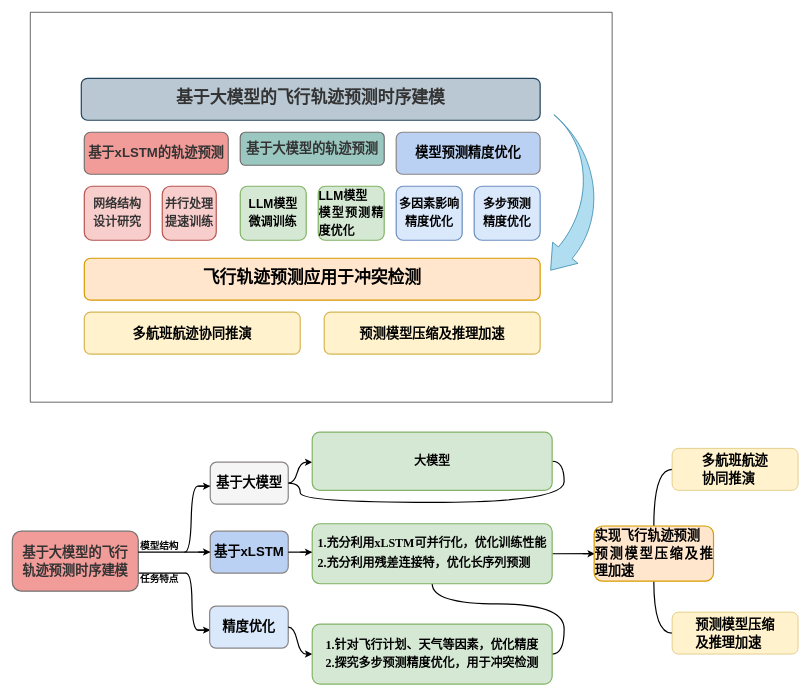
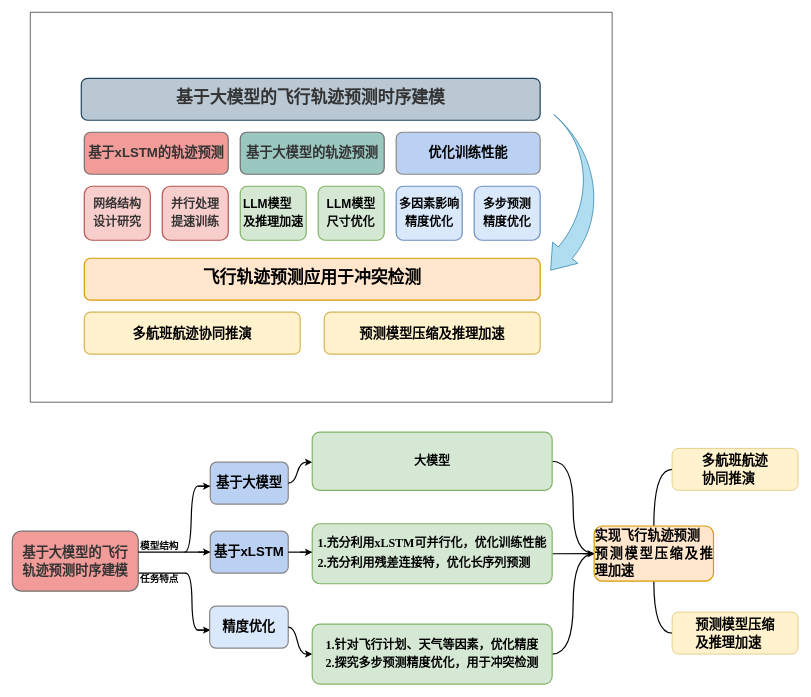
- <mxCell id="12" value="&lt;span style=&quot;color: rgb(51, 51, 51); font-weight: 700; text-align: justify;&quot;&gt;&lt;font face=&quot;Helvetica&quot; style=&quot;font-size: 22px;&quot;&gt;基于大模型的轨迹预测&lt;/font&gt;&lt;/span&gt;" style="rounded=1;whiteSpace=wrap;html=1;fillColor=#9ac7bf;strokeColor=#6f6d6d;strokeWidth=2;" vertex="1" parent="1"><mxGeometry x="400" y="220" width="240" height="55" as="geometry" /></mxCell>
+ <mxCell id="12" value="&lt;span style=&quot;color: rgb(51, 51, 51); font-weight: 700; text-align: justify;&quot;&gt;&lt;font face=&quot;Helvetica&quot; style=&quot;font-size: 22px;&quot;&gt;基于大模型的轨迹预测&lt;/font&gt;&lt;/span&gt;" style="rounded=1;whiteSpace=wrap;html=1;fillColor=#9ac7bf;strokeColor=#6f6d6d;strokeWidth=2;" vertex="1" parent="1"><mxGeometry x="400" y="220" width="240" height="70" as="geometry" /></mxCell>
- <mxCell id="13" value="&lt;div style=&quot;font-size: medium; text-align: start;&quot; data-hash=&quot;b2df4ce89868642a61a8cfd2494da5e4&quot; data-version=&quot;3.0.0&quot;&gt;&lt;/div&gt;&lt;div style=&quot;text-align: start;&quot; class=&quot;document&quot;&gt;&lt;div style=&quot;&quot; class=&quot;section&quot;&gt;&lt;p style=&quot;margin: 0pt; text-align: justify; line-height: 22pt;&quot; class=&quot;paragraph text-align-type-justify&quot;&gt;&lt;font face=&quot;Helvetica&quot; size=&quot;1&quot; style=&quot;&quot;&gt;&lt;b style=&quot;font-size: 22px;&quot;&gt;模型预测精度优化&lt;/b&gt;&lt;/font&gt;&lt;/p&gt;&lt;/div&gt;&lt;/div&gt;" style="rounded=1;whiteSpace=wrap;html=1;fillColor=#bad1f3;strokeColor=#8a8585;strokeWidth=2;" vertex="1" parent="1"><mxGeometry x="660" y="220" width="240" height="70" as="geometry" /></mxCell>
+ <mxCell id="13" value="&lt;div style=&quot;font-size: medium; text-align: start;&quot; data-hash=&quot;b2df4ce89868642a61a8cfd2494da5e4&quot; data-version=&quot;3.0.0&quot;&gt;&lt;/div&gt;&lt;div style=&quot;text-align: start;&quot; class=&quot;document&quot;&gt;&lt;div style=&quot;&quot; class=&quot;section&quot;&gt;&lt;p style=&quot;margin: 0pt; text-align: justify; line-height: 22pt;&quot; class=&quot;paragraph text-align-type-justify&quot;&gt;&lt;font face=&quot;Helvetica&quot; size=&quot;1&quot; style=&quot;&quot;&gt;&lt;b style=&quot;font-size: 22px;&quot;&gt;优化训练性能&lt;/b&gt;&lt;/font&gt;&lt;/p&gt;&lt;/div&gt;&lt;/div&gt;" style="rounded=1;whiteSpace=wrap;html=1;fillColor=#bad1f3;strokeColor=#8a8585;strokeWidth=2;" vertex="1" parent="1"><mxGeometry x="660" y="220" width="240" height="70" as="geometry" /></mxCell>
- <mxCell id="15" value="&lt;div style=&quot;font-size: medium; text-align: start;&quot; data-hash=&quot;c56bc3a6468e6ee02840d39db7b181fa&quot; data-version=&quot;3.0.0&quot;&gt;&lt;/div&gt;&lt;div style=&quot;font-size: 20px; text-align: start;&quot; class=&quot;document&quot;&gt;&lt;div class=&quot;section&quot;&gt;&lt;p style=&quot;margin: 0pt; text-align: justify; line-height: 22pt;&quot; class=&quot;paragraph text-align-type-justify&quot;&gt;&lt;font face=&quot;Helvetica&quot; style=&quot;font-size: 20px;&quot; color=&quot;#333333&quot;&gt;&lt;b&gt;并行处理&lt;/b&gt;&lt;/font&gt;&lt;/p&gt;&lt;p style=&quot;margin: 0pt; text-align: justify; line-height: 22pt;&quot; class=&quot;paragraph text-align-type-justify&quot;&gt;&lt;font face=&quot;SToi98pj-6JytsnSYJ_N&quot; style=&quot;font-size: 20px;&quot; color=&quot;#333333&quot;&gt;&lt;b&gt;提速训练&lt;/b&gt;&lt;/font&gt;&lt;/p&gt;&lt;/div&gt;&lt;/div&gt;" style="rounded=1;whiteSpace=wrap;html=1;fillColor=#f8cecc;strokeColor=#b85450;strokeWidth=2;" vertex="1" parent="1"><mxGeometry x="270" y="310" width="90" height="90" as="geometry" /></mxCell>
+ <mxCell id="15" value="&lt;div style=&quot;font-size: medium; text-align: start;&quot; data-hash=&quot;c56bc3a6468e6ee02840d39db7b181fa&quot; data-version=&quot;3.0.0&quot;&gt;&lt;/div&gt;&lt;div style=&quot;font-size: 20px; text-align: start;&quot; class=&quot;document&quot;&gt;&lt;div class=&quot;section&quot;&gt;&lt;p style=&quot;margin: 0pt; text-align: justify; line-height: 22pt;&quot; class=&quot;paragraph text-align-type-justify&quot;&gt;&lt;font face=&quot;Helvetica&quot; style=&quot;font-size: 20px;&quot; color=&quot;#333333&quot;&gt;&lt;b&gt;并行处理&lt;/b&gt;&lt;/font&gt;&lt;/p&gt;&lt;p style=&quot;margin: 0pt; text-align: justify; line-height: 22pt;&quot; class=&quot;paragraph text-align-type-justify&quot;&gt;&lt;font face=&quot;SToi98pj-6JytsnSYJ_N&quot; style=&quot;font-size: 20px;&quot; color=&quot;#333333&quot;&gt;&lt;b&gt;提速训练&lt;/b&gt;&lt;/font&gt;&lt;/p&gt;&lt;/div&gt;&lt;/div&gt;" style="rounded=1;whiteSpace=wrap;html=1;fillColor=#f8cecc;strokeColor=#b85450;strokeWidth=2;" vertex="1" parent="1"><mxGeometry x="270" y="310" width="110" height="90" as="geometry" /></mxCell>
- <mxCell id="20" value="&lt;div style=&quot;font-size: medium; text-align: start;&quot; data-hash=&quot;b2df4ce89868642a61a8cfd2494da5e4&quot; data-version=&quot;3.0.0&quot;&gt;&lt;/div&gt;&lt;div style=&quot;font-size: 20px; text-align: start;&quot; class=&quot;document&quot;&gt;&lt;div class=&quot;section&quot;&gt;&lt;p style=&quot;margin: 0pt; text-align: justify; line-height: 22pt;&quot; class=&quot;paragraph text-align-type-justify&quot;&gt;&lt;font face=&quot;Helvetica&quot; style=&quot;font-size: 20px;&quot;&gt;&lt;b style=&quot;&quot;&gt;LLM模型&lt;/b&gt;&lt;/font&gt;&lt;/p&gt;&lt;p style=&quot;margin: 0pt; text-align: justify; line-height: 22pt;&quot; class=&quot;paragraph text-align-type-justify&quot;&gt;&lt;font face=&quot;FQimto6IfgXJe3SfM8h_&quot; style=&quot;font-size: 20px;&quot;&gt;&lt;b style=&quot;&quot;&gt;微调训练&lt;/b&gt;&lt;/font&gt;&lt;/p&gt;&lt;/div&gt;&lt;/div&gt;" style="rounded=1;whiteSpace=wrap;html=1;fillColor=#d5e8d4;strokeColor=#82b366;arcSize=13;strokeWidth=2;" vertex="1" parent="1"><mxGeometry x="400" y="310" width="110" height="90" as="geometry" /></mxCell>
+ <mxCell id="20" value="&lt;div style=&quot;font-size: medium; text-align: start;&quot; data-hash=&quot;b2df4ce89868642a61a8cfd2494da5e4&quot; data-version=&quot;3.0.0&quot;&gt;&lt;/div&gt;&lt;div style=&quot;font-size: 20px; text-align: start;&quot; class=&quot;document&quot;&gt;&lt;div class=&quot;section&quot;&gt;&lt;p style=&quot;margin: 0pt; text-align: justify; line-height: 22pt;&quot; class=&quot;paragraph text-align-type-justify&quot;&gt;&lt;font face=&quot;Helvetica&quot; style=&quot;font-size: 20px;&quot;&gt;&lt;b style=&quot;&quot;&gt;LLM模型&lt;/b&gt;&lt;/font&gt;&lt;/p&gt;&lt;p style=&quot;margin: 0pt; text-align: justify; line-height: 22pt;&quot; class=&quot;paragraph text-align-type-justify&quot;&gt;&lt;font face=&quot;FQimto6IfgXJe3SfM8h_&quot; style=&quot;font-size: 20px;&quot;&gt;&lt;b style=&quot;&quot;&gt;及推理加速&lt;/b&gt;&lt;/font&gt;&lt;/p&gt;&lt;/div&gt;&lt;/div&gt;" style="rounded=1;whiteSpace=wrap;html=1;fillColor=#d5e8d4;strokeColor=#82b366;arcSize=13;strokeWidth=2;" vertex="1" parent="1"><mxGeometry x="400" y="310" width="110" height="90" as="geometry" /></mxCell>
- <mxCell id="21" value="&lt;div style=&quot;font-size: medium; text-align: start;&quot; data-hash=&quot;b2df4ce89868642a61a8cfd2494da5e4&quot; data-version=&quot;3.0.0&quot;&gt;&lt;/div&gt;&lt;div style=&quot;font-size: 20px; text-align: start;&quot; class=&quot;document&quot;&gt;&lt;div class=&quot;section&quot;&gt;&lt;p style=&quot;margin: 0pt; text-align: justify; line-height: 22pt;&quot; class=&quot;paragraph text-align-type-justify&quot;&gt;&lt;b style=&quot;&quot;&gt;&lt;font face=&quot;Helvetica&quot;&gt;LLM模型&lt;/font&gt;&lt;/b&gt;&lt;/p&gt;&lt;p style=&quot;margin: 0pt; text-align: justify; line-height: 22pt;&quot; class=&quot;paragraph text-align-type-justify&quot;&gt;&lt;b style=&quot;&quot;&gt;&lt;font face=&quot;P3yO4mVsA-77o27XXPw2&quot;&gt;模型预测精度优化&lt;/font&gt;&lt;/b&gt;&lt;/p&gt;&lt;/div&gt;&lt;/div&gt;" style="rounded=1;whiteSpace=wrap;html=1;fillColor=#d5e8d4;strokeColor=#82b366;arcSize=13;strokeWidth=2;" vertex="1" parent="1"><mxGeometry x="530" y="310" width="110" height="90" as="geometry" /></mxCell>
+ <mxCell id="21" value="&lt;div style=&quot;font-size: medium; text-align: start;&quot; data-hash=&quot;b2df4ce89868642a61a8cfd2494da5e4&quot; data-version=&quot;3.0.0&quot;&gt;&lt;/div&gt;&lt;div style=&quot;font-size: 20px; text-align: start;&quot; class=&quot;document&quot;&gt;&lt;div class=&quot;section&quot;&gt;&lt;p style=&quot;margin: 0pt; text-align: justify; line-height: 22pt;&quot; class=&quot;paragraph text-align-type-justify&quot;&gt;&lt;b style=&quot;&quot;&gt;&lt;font face=&quot;Helvetica&quot;&gt;LLM模型&lt;/font&gt;&lt;/b&gt;&lt;/p&gt;&lt;p style=&quot;margin: 0pt; text-align: justify; line-height: 22pt;&quot; class=&quot;paragraph text-align-type-justify&quot;&gt;&lt;b style=&quot;&quot;&gt;&lt;font face=&quot;P3yO4mVsA-77o27XXPw2&quot;&gt;尺寸优化&lt;/font&gt;&lt;/b&gt;&lt;/p&gt;&lt;/div&gt;&lt;/div&gt;" style="rounded=1;whiteSpace=wrap;html=1;fillColor=#d5e8d4;strokeColor=#82b366;arcSize=13;strokeWidth=2;" vertex="1" parent="1"><mxGeometry x="530" y="310" width="110" height="90" as="geometry" /></mxCell>
- <mxCell id="35" value="&lt;pre&gt;&lt;span style=&quot;font-size: 22px;&quot;&gt;&lt;font style=&quot;&quot; face=&quot;Helvetica&quot;&gt;&lt;b&gt;基于大模型&lt;/b&gt;&lt;/font&gt;&lt;/span&gt;&lt;/pre&gt;" style="rounded=1;whiteSpace=wrap;html=1;fillColor=#f5f5f5;strokeColor=#8a8585;strokeWidth=2;" vertex="1" parent="1"><mxGeometry x="350" y="770" width="130" height="70" as="geometry" /></mxCell>
+ <mxCell id="35" value="&lt;pre&gt;&lt;span style=&quot;font-size: 22px;&quot;&gt;&lt;font style=&quot;&quot; face=&quot;Helvetica&quot;&gt;&lt;b&gt;基于大模型&lt;/b&gt;&lt;/font&gt;&lt;/span&gt;&lt;/pre&gt;" style="rounded=1;whiteSpace=wrap;html=1;fillColor=#bad1f3;strokeColor=#8a8585;strokeWidth=2;" vertex="1" parent="1"><mxGeometry x="350" y="770" width="130" height="70" as="geometry" /></mxCell>
- <mxCell id="25" style="edgeStyle=orthogonalEdgeStyle;rounded=0;orthogonalLoop=1;jettySize=auto;html=1;exitX=1;exitY=0.5;exitDx=0;exitDy=0;fontFamily=Helvetica;fontSize=12;fontColor=default;curved=1;endArrow=none;endFill=0;strokeWidth=2;" edge="1" parent="1" source="47" target="35"><mxGeometry relative="1" as="geometry" /></mxCell>
+ <mxCell id="25" style="edgeStyle=orthogonalEdgeStyle;rounded=0;orthogonalLoop=1;jettySize=auto;html=1;exitX=1;exitY=0.5;exitDx=0;exitDy=0;entryX=0;entryY=0.5;entryDx=0;entryDy=0;fontFamily=Helvetica;fontSize=12;fontColor=default;curved=1;endArrow=none;endFill=0;strokeWidth=2;" edge="1" parent="1" source="47" target="29"><mxGeometry relative="1" as="geometry" /></mxCell>
- <mxCell id="26" style="edgeStyle=orthogonalEdgeStyle;rounded=0;orthogonalLoop=1;jettySize=auto;html=1;exitX=1;exitY=0.5;exitDx=0;exitDy=0;fontFamily=Helvetica;fontSize=12;fontColor=default;curved=1;strokeWidth=2;endArrow=none;endFill=0;" edge="1" parent="1" source="49" target="45"><mxGeometry relative="1" as="geometry" /></mxCell>
+ <mxCell id="26" style="edgeStyle=orthogonalEdgeStyle;rounded=0;orthogonalLoop=1;jettySize=auto;html=1;exitX=1;exitY=0.5;exitDx=0;exitDy=0;entryX=0;entryY=0.5;entryDx=0;entryDy=0;fontFamily=Helvetica;fontSize=12;fontColor=default;curved=1;strokeWidth=2;endArrow=none;endFill=0;" edge="1" parent="1" source="49" target="29"><mxGeometry relative="1" as="geometry" /></mxCell>
